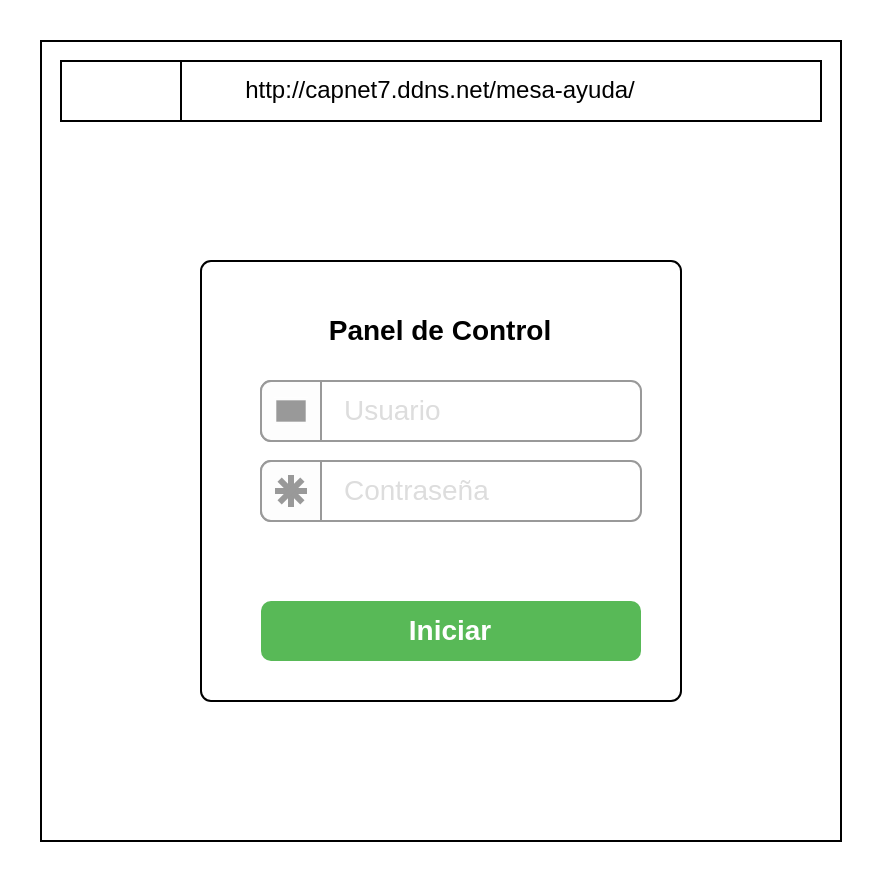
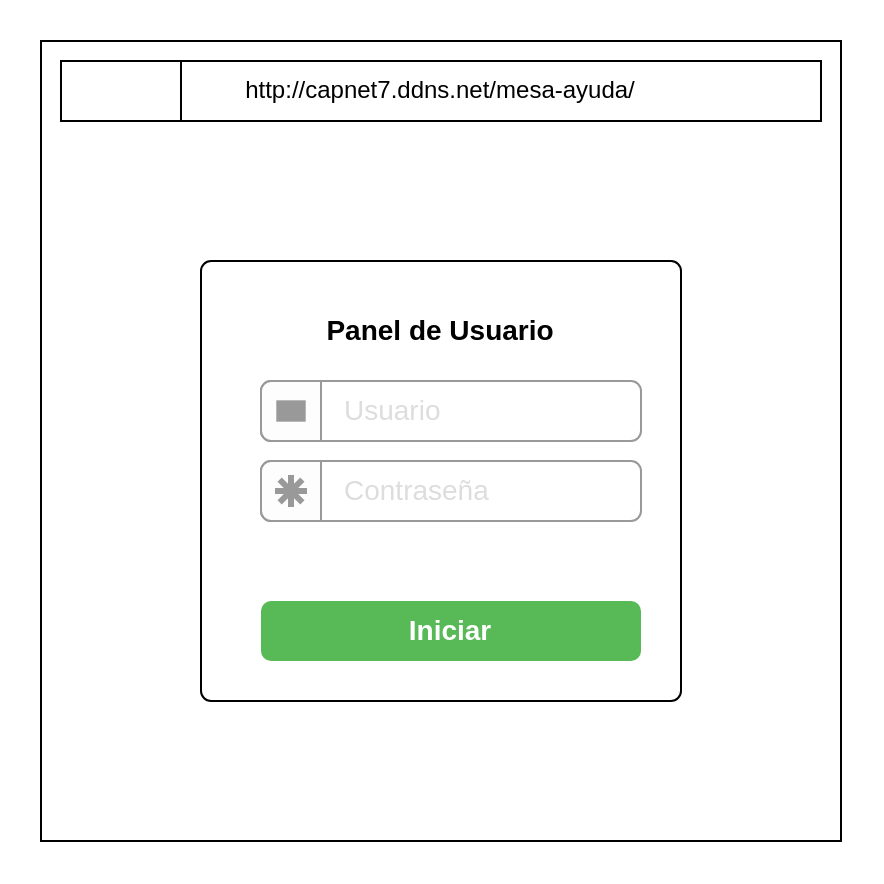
- <mxCell id="3" value="Panel de Control" style="html=1;shadow=0;dashed=0;shape=mxgraph.bootstrap.rrect;fillColor=#ffffff;align=center;rSize=5;strokeColor=#000000;verticalAlign=top;spacingTop=20;fontSize=14;fontStyle=1;whiteSpace=wrap;" parent="1" vertex="1"><mxGeometry x="100" y="130" width="240" height="220" as="geometry" /></mxCell>
+ <mxCell id="3" value="Panel de Usuario" style="html=1;shadow=0;dashed=0;shape=mxgraph.bootstrap.rrect;fillColor=#ffffff;align=center;rSize=5;strokeColor=#000000;verticalAlign=top;spacingTop=20;fontSize=14;fontStyle=1;whiteSpace=wrap;" parent="1" vertex="1"><mxGeometry x="100" y="130" width="240" height="220" as="geometry" /></mxCell>
